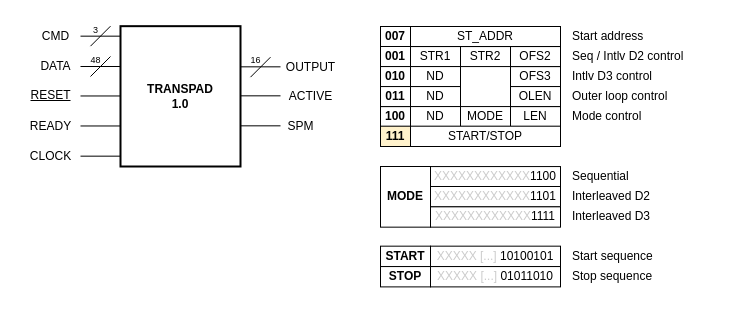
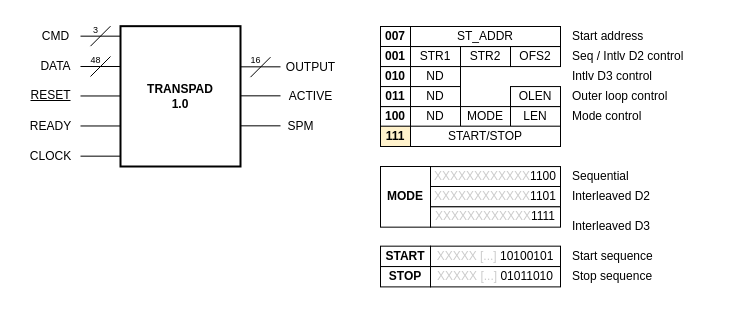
- <mxCell id="7" value="OFS3" style="rounded=0;whiteSpace=wrap;html=1;fillColor=default;strokeColor=default;" parent="1" vertex="1"><mxGeometry x="510" y="66.06" width="50" height="20" as="geometry" /></mxCell>
- <mxCell id="50" value="Interleaved D3" style="rounded=0;whiteSpace=wrap;html=1;fillColor=none;strokeColor=none;fontColor=#000000;align=left;" parent="1" vertex="1"><mxGeometry x="570" y="206.06" width="140" height="20" as="geometry" /></mxCell>
+ <mxCell id="50" value="Interleaved D3" style="rounded=0;whiteSpace=wrap;html=1;fillColor=none;strokeColor=none;fontColor=#000000;align=left;" parent="1" vertex="1"><mxGeometry x="570" y="216.06" width="140" height="20" as="geometry" /></mxCell>
